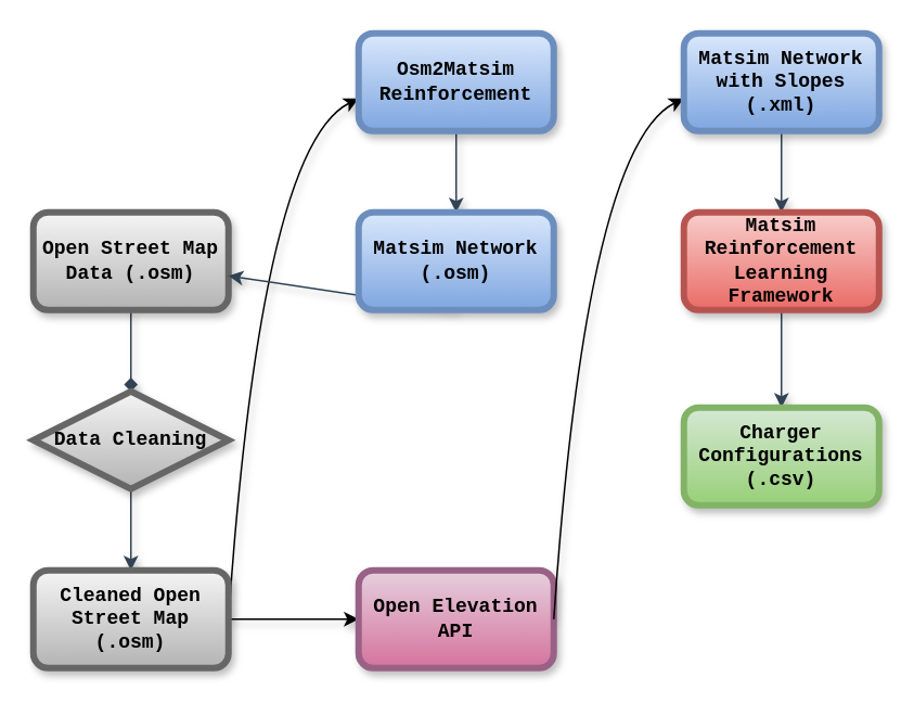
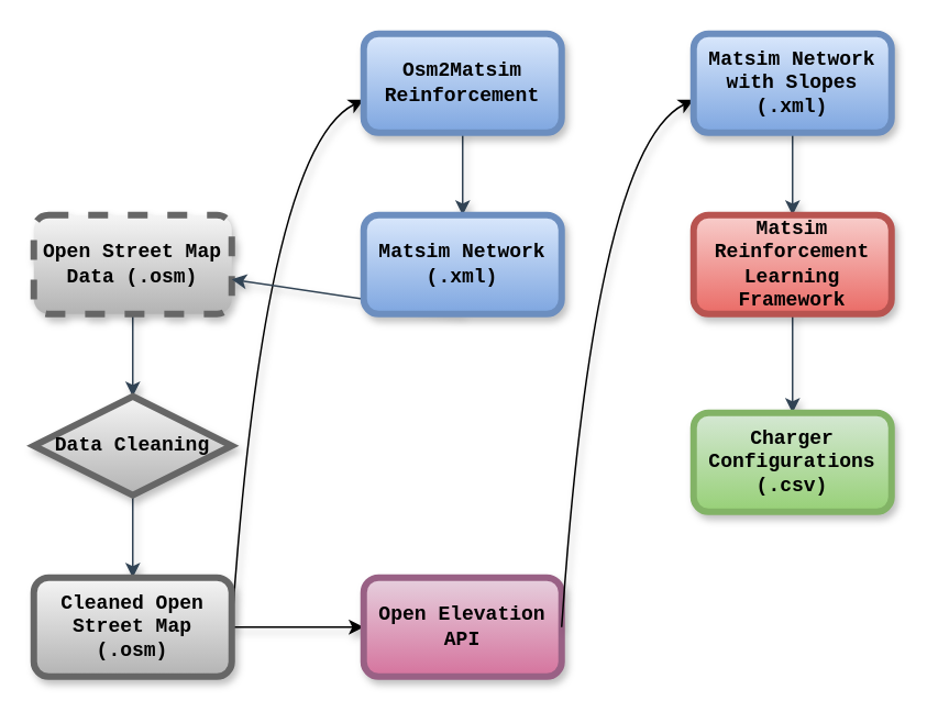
- <mxCell id="3" value="Open Street Map Data (.osm)" style="rounded=1;whiteSpace=wrap;html=1;fillColor=#f5f5f5;strokeColor=#666666;fontFamily=Courier New;labelBorderColor=none;shadow=1;fontStyle=1;gradientColor=#b3b3b3;strokeWidth=4;" vertex="1" parent="1"><mxGeometry x="20" y="130" width="120" height="60" as="geometry" /></mxCell>
+ <mxCell id="3" value="Open Street Map Data (.osm)" style="rounded=1;whiteSpace=wrap;html=1;fillColor=#f5f5f5;strokeColor=#666666;fontFamily=Courier New;labelBorderColor=none;shadow=1;fontStyle=1;gradientColor=#b3b3b3;strokeWidth=4;dashed=1;" vertex="1" parent="1"><mxGeometry x="20" y="130" width="120" height="60" as="geometry" /></mxCell>
- <mxCell id="12" value="Matsim Network (.osm)" style="rounded=1;whiteSpace=wrap;html=1;fillColor=#dae8fc;strokeColor=#6c8ebf;fontFamily=Courier New;labelBorderColor=none;shadow=1;fontStyle=1;gradientColor=#7ea6e0;strokeWidth=4;" vertex="1" parent="1"><mxGeometry x="220" y="130" width="120" height="60" as="geometry" /></mxCell>
+ <mxCell id="12" value="Matsim Network (.xml)" style="rounded=1;whiteSpace=wrap;html=1;fillColor=#dae8fc;strokeColor=#6c8ebf;fontFamily=Courier New;labelBorderColor=none;shadow=1;fontStyle=1;gradientColor=#7ea6e0;strokeWidth=4;" vertex="1" parent="1"><mxGeometry x="220" y="130" width="120" height="60" as="geometry" /></mxCell>
- <mxCell id="2" style="edgeStyle=none;html=1;exitX=0.5;exitY=1;exitDx=0;exitDy=0;entryX=0.5;entryY=0;entryDx=0;entryDy=0;fillColor=#647687;strokeColor=#314354;fontFamily=Courier New;labelBorderColor=none;shadow=1;fontStyle=1;endArrow=diamond;" edge="1" parent="1" source="3" target="5"><mxGeometry relative="1" as="geometry" /></mxCell>
+ <mxCell id="2" style="edgeStyle=none;html=1;exitX=0.5;exitY=1;exitDx=0;exitDy=0;entryX=0.5;entryY=0;entryDx=0;entryDy=0;fillColor=#647687;strokeColor=#314354;fontFamily=Courier New;labelBorderColor=none;shadow=1;fontStyle=1;" edge="1" parent="1" source="3" target="5"><mxGeometry relative="1" as="geometry" /></mxCell>
